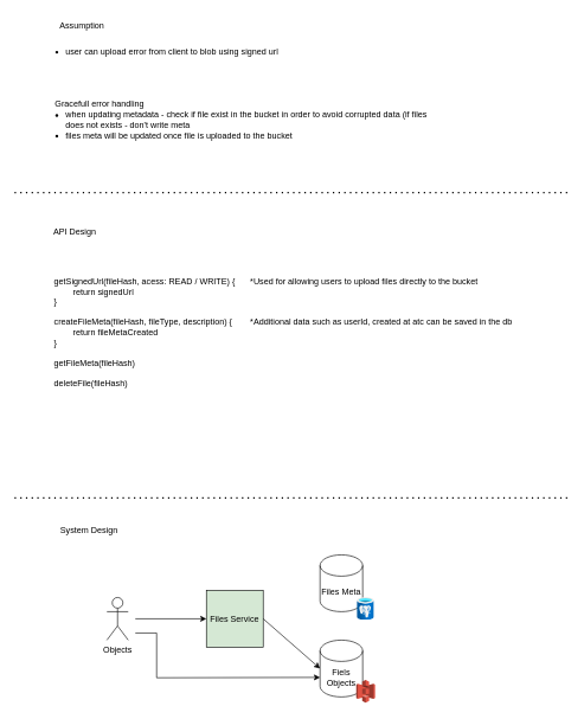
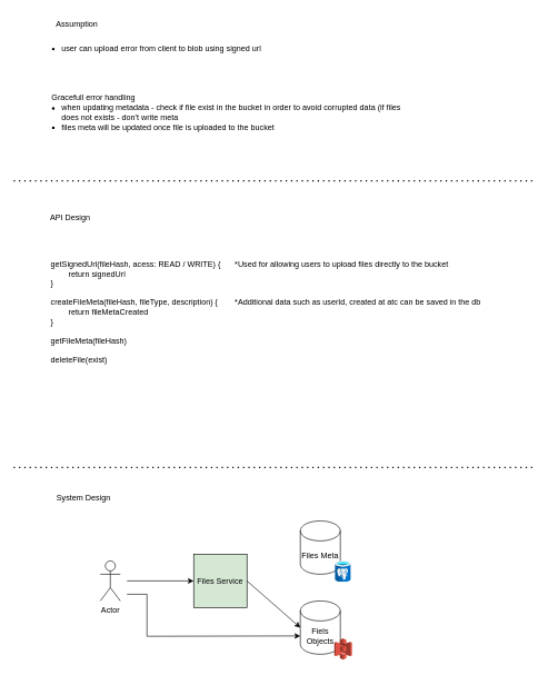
- <mxCell id="14" value="getSignedUrl(fileHash, acess: READ / WRITE) {&lt;div&gt;&lt;span style=&quot;white-space: pre;&quot;&gt;&#09;&lt;/span&gt;return signedUrl&lt;br&gt;&lt;/div&gt;&lt;div&gt;}&lt;/div&gt;&lt;div&gt;&lt;br&gt;&lt;/div&gt;&lt;div&gt;&lt;div&gt;&lt;span style=&quot;background-color: initial;&quot;&gt;createFileMeta(fileHash, fileType, description) {&lt;/span&gt;&lt;/div&gt;&lt;div&gt;&lt;span style=&quot;white-space: pre;&quot;&gt;&#09;&lt;/span&gt;return fileMetaCreated&lt;br&gt;&lt;/div&gt;&lt;div&gt;}&lt;/div&gt;&lt;/div&gt;&lt;div&gt;&lt;br&gt;&lt;/div&gt;&lt;div&gt;&lt;div&gt;&lt;span style=&quot;background-color: initial;&quot;&gt;getFileMeta(fileHash)&amp;nbsp;&lt;/span&gt;&lt;/div&gt;&lt;/div&gt;&lt;div&gt;&lt;br&gt;&lt;/div&gt;&lt;div&gt;&lt;div&gt;&lt;span style=&quot;background-color: initial;&quot;&gt;deleteFile(fileHash)&lt;/span&gt;&lt;/div&gt;&lt;/div&gt;" style="text;html=1;align=left;verticalAlign=middle;whiteSpace=wrap;rounded=0;" vertex="1" parent="1"><mxGeometry x="74" y="344" width="440" height="246" as="geometry" /></mxCell>
+ <mxCell id="14" value="getSignedUrl(fileHash, acess: READ / WRITE) {&lt;div&gt;&lt;span style=&quot;white-space: pre;&quot;&gt;&#09;&lt;/span&gt;return signedUrl&lt;br&gt;&lt;/div&gt;&lt;div&gt;}&lt;/div&gt;&lt;div&gt;&lt;br&gt;&lt;/div&gt;&lt;div&gt;&lt;div&gt;&lt;span style=&quot;background-color: initial;&quot;&gt;createFileMeta(fileHash, fileType, description) {&lt;/span&gt;&lt;/div&gt;&lt;div&gt;&lt;span style=&quot;white-space: pre;&quot;&gt;&#09;&lt;/span&gt;return fileMetaCreated&lt;br&gt;&lt;/div&gt;&lt;div&gt;}&lt;/div&gt;&lt;/div&gt;&lt;div&gt;&lt;br&gt;&lt;/div&gt;&lt;div&gt;&lt;div&gt;&lt;span style=&quot;background-color: initial;&quot;&gt;getFileMeta(fileHash)&amp;nbsp;&lt;/span&gt;&lt;/div&gt;&lt;/div&gt;&lt;div&gt;&lt;br&gt;&lt;/div&gt;&lt;div&gt;&lt;div&gt;&lt;span style=&quot;background-color: initial;&quot;&gt;deleteFile(exist)&lt;/span&gt;&lt;/div&gt;&lt;/div&gt;" style="text;html=1;align=left;verticalAlign=middle;whiteSpace=wrap;rounded=0;" vertex="1" parent="1"><mxGeometry x="74" y="344" width="440" height="246" as="geometry" /></mxCell>
- <mxCell id="2" value="Objects" style="shape=umlActor;verticalLabelPosition=bottom;verticalAlign=top;html=1;outlineConnect=0;" vertex="1" parent="1"><mxGeometry x="150" y="840" width="30" height="60" as="geometry" /></mxCell>
+ <mxCell id="2" value="Actor" style="shape=umlActor;verticalLabelPosition=bottom;verticalAlign=top;html=1;outlineConnect=0;" vertex="1" parent="1"><mxGeometry x="150" y="840" width="30" height="60" as="geometry" /></mxCell>
